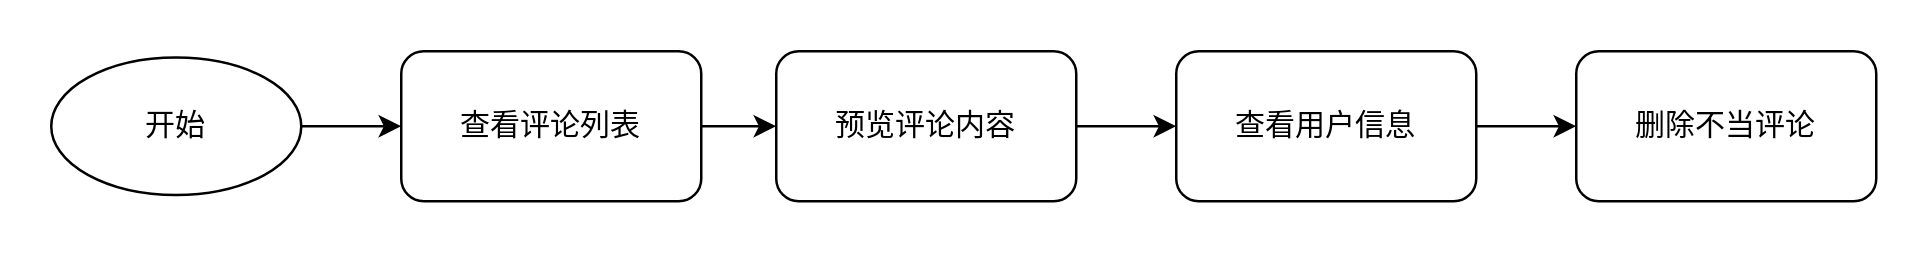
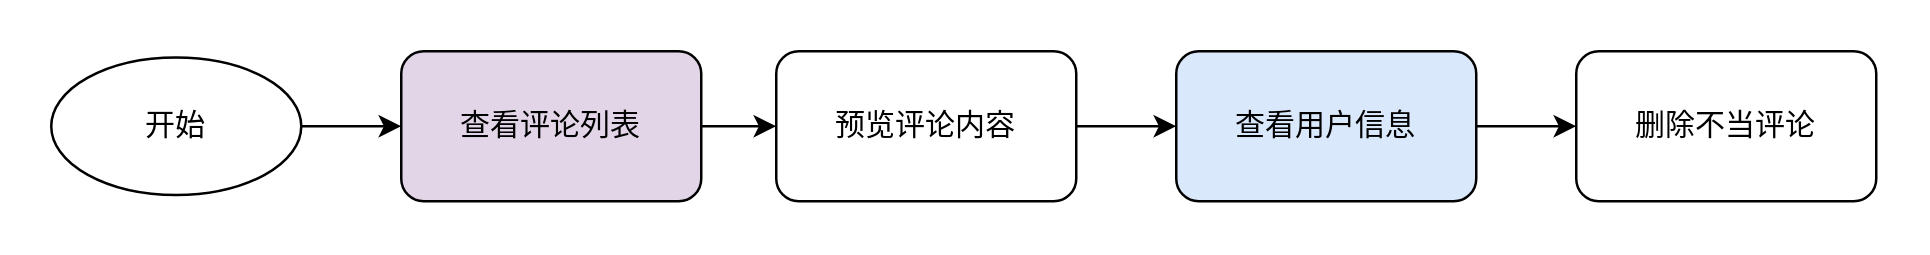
- <mxCell id="3" value="查看评论列表" style="rounded=1;whiteSpace=wrap;html=1;" vertex="1" parent="1"><mxGeometry x="160" y="20" width="120" height="60" as="geometry" /></mxCell>
+ <mxCell id="3" value="查看评论列表" style="rounded=1;whiteSpace=wrap;html=1;fillColor=#e1d5e7;" vertex="1" parent="1"><mxGeometry x="160" y="20" width="120" height="60" as="geometry" /></mxCell>
- <mxCell id="7" value="查看用户信息" style="rounded=1;whiteSpace=wrap;html=1;" vertex="1" parent="1"><mxGeometry x="470" y="20" width="120" height="60" as="geometry" /></mxCell>
+ <mxCell id="7" value="查看用户信息" style="rounded=1;whiteSpace=wrap;html=1;fillColor=#dae8fc;" vertex="1" parent="1"><mxGeometry x="470" y="20" width="120" height="60" as="geometry" /></mxCell>
